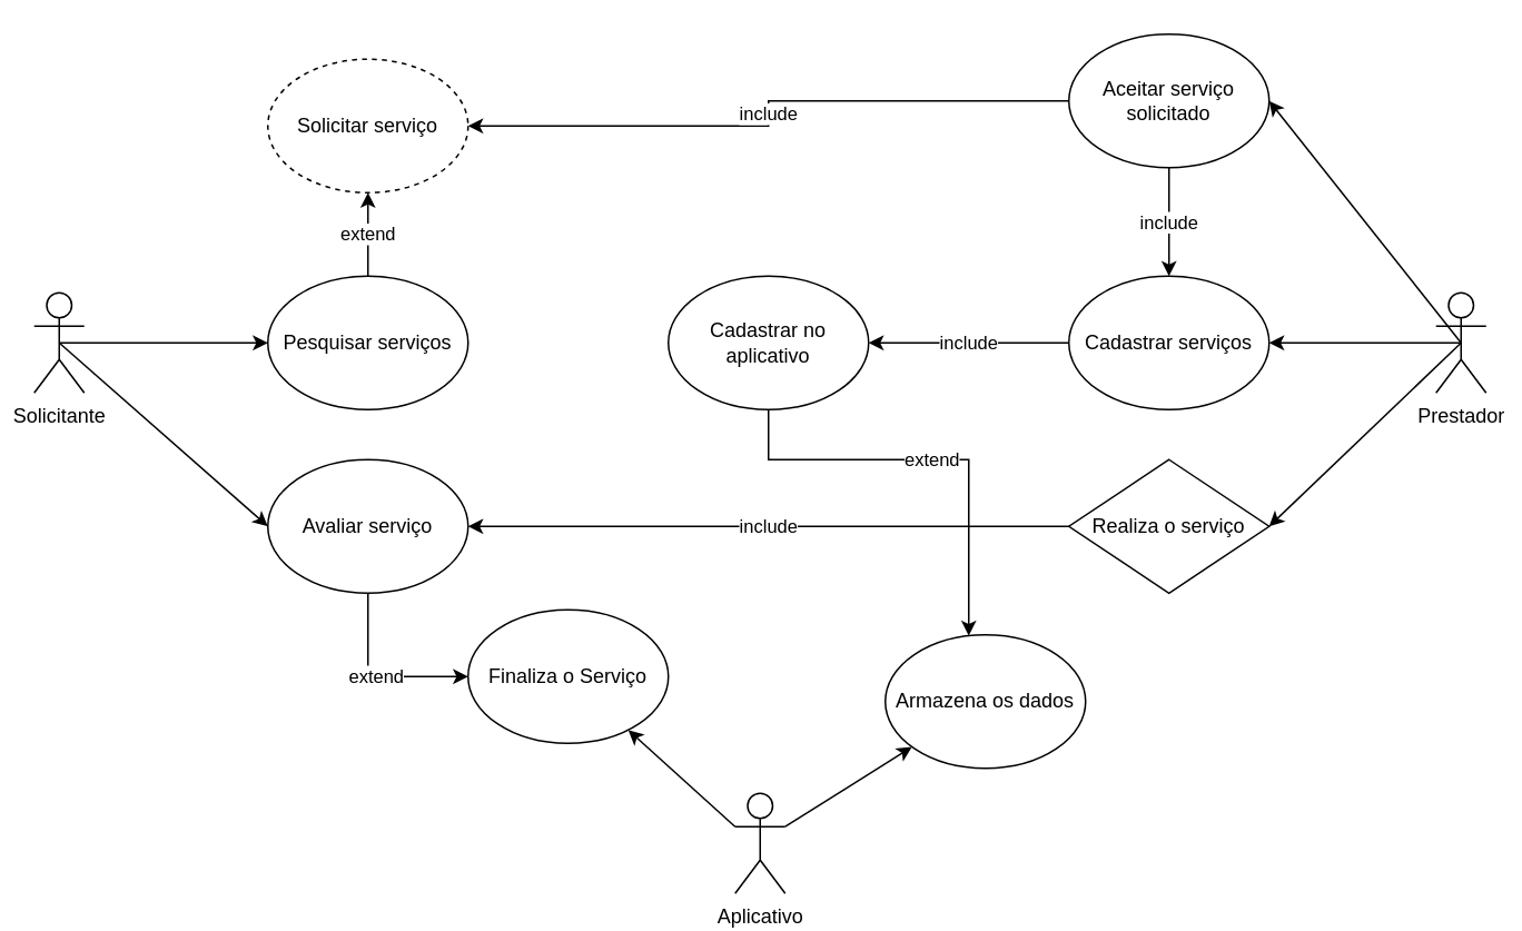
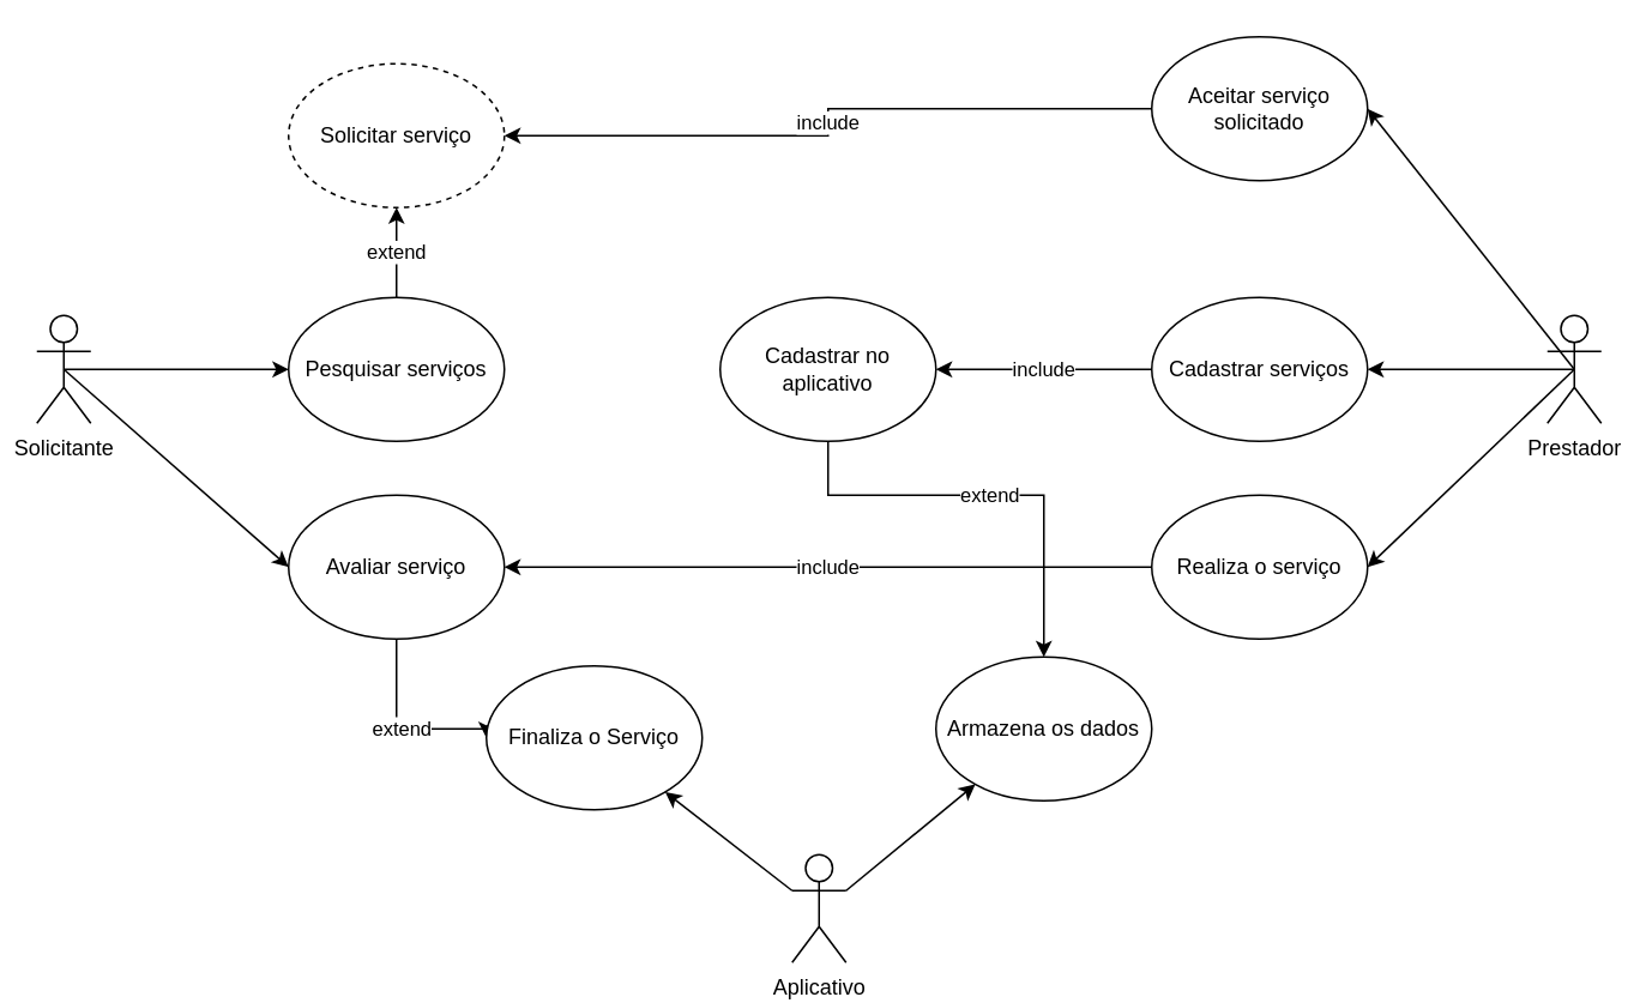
- <mxCell id="15" value="include" style="edgeStyle=orthogonalEdgeStyle;rounded=0;orthogonalLoop=1;jettySize=auto;html=1;" parent="1" source="17" target="7" edge="1"><mxGeometry relative="1" as="geometry" /></mxCell>
- <mxCell id="23" value="Realiza o serviço" style="rhombus;whiteSpace=wrap;html=1;" vertex="1" parent="1"><mxGeometry x="640" y="275" width="120" height="80" as="geometry" /></mxCell>
+ <mxCell id="23" value="Realiza o serviço" style="ellipse;whiteSpace=wrap;html=1;" vertex="1" parent="1"><mxGeometry x="640" y="275" width="120" height="80" as="geometry" /></mxCell>
- <mxCell id="25" value="Finaliza o Serviço" style="ellipse;whiteSpace=wrap;html=1;" vertex="1" parent="1"><mxGeometry x="280" y="365" width="120" height="80" as="geometry" /></mxCell>
+ <mxCell id="25" value="Finaliza o Serviço" style="ellipse;whiteSpace=wrap;html=1;" vertex="1" parent="1"><mxGeometry x="270" y="370" width="120" height="80" as="geometry" /></mxCell>
- <mxCell id="21" value="Armazena os dados" style="ellipse;whiteSpace=wrap;html=1;" vertex="1" parent="1"><mxGeometry x="530" y="380" width="120" height="80" as="geometry" /></mxCell>
+ <mxCell id="21" value="Armazena os dados" style="ellipse;whiteSpace=wrap;html=1;" vertex="1" parent="1"><mxGeometry x="520" y="365" width="120" height="80" as="geometry" /></mxCell>
